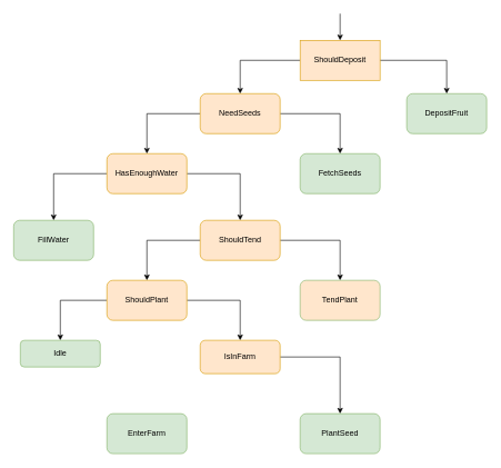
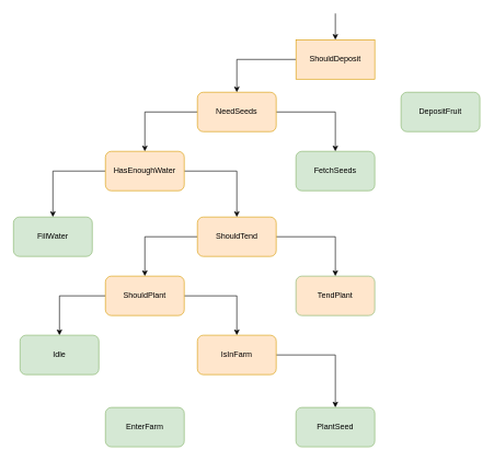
- <mxCell id="3" style="edgeStyle=orthogonalEdgeStyle;rounded=0;orthogonalLoop=1;jettySize=auto;html=1;" edge="1" parent="1" source="4" target="25"><mxGeometry relative="1" as="geometry" /></mxCell>
- <mxCell id="18" value="Idle" style="rounded=1;whiteSpace=wrap;html=1;fillColor=#d5e8d4;strokeColor=#82b366;" vertex="1" parent="1"><mxGeometry x="30" y="510" width="120" height="40" as="geometry" /></mxCell>
+ <mxCell id="18" value="Idle" style="rounded=1;whiteSpace=wrap;html=1;fillColor=#d5e8d4;strokeColor=#82b366;" vertex="1" parent="1"><mxGeometry x="30" y="510" width="120" height="60" as="geometry" /></mxCell>
- <mxCell id="20" value="IsInFarm" style="rounded=1;whiteSpace=wrap;html=1;fillColor=#ffe6cc;strokeColor=#d79b00;" vertex="1" parent="1"><mxGeometry x="300" y="510" width="120" height="50" as="geometry" /></mxCell>
+ <mxCell id="20" value="IsInFarm" style="rounded=1;whiteSpace=wrap;html=1;fillColor=#ffe6cc;strokeColor=#d79b00;" vertex="1" parent="1"><mxGeometry x="300" y="510" width="120" height="60" as="geometry" /></mxCell>
